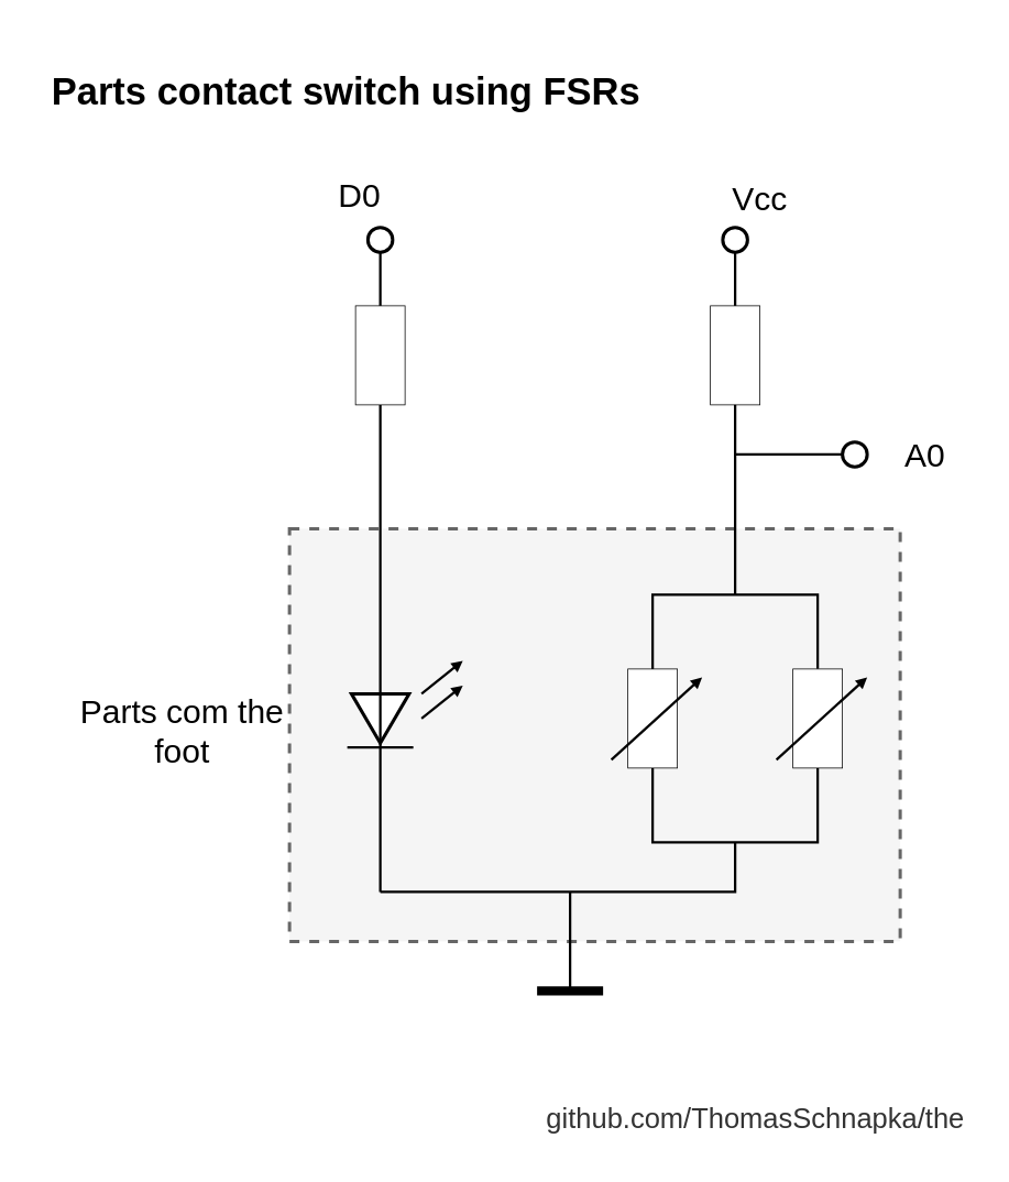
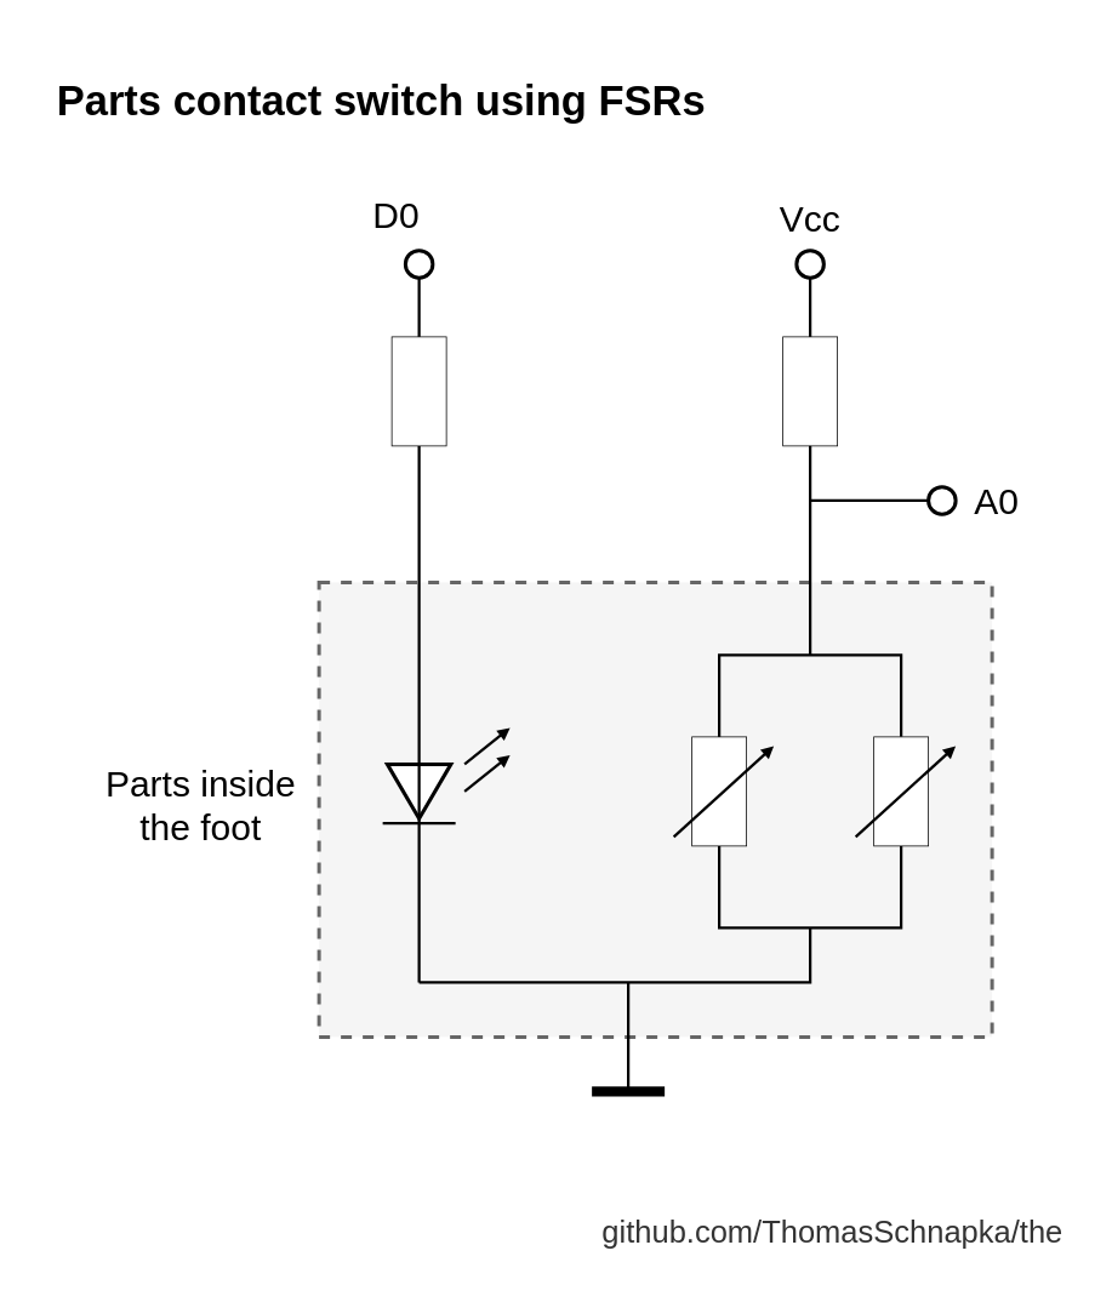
- <mxCell id="28" value="&lt;font style=&quot;font-size: 40px&quot;&gt;Vcc&lt;/font&gt;" style="text;html=1;strokeColor=none;fillColor=none;align=center;verticalAlign=middle;whiteSpace=wrap;rounded=0;dashed=1;" vertex="1" parent="1"><mxGeometry x="895" y="230" width="50" height="20" as="geometry" /></mxCell>
+ <mxCell id="28" value="&lt;font style=&quot;font-size: 40px&quot;&gt;Vcc&lt;/font&gt;" style="text;html=1;strokeColor=none;fillColor=none;align=center;verticalAlign=middle;whiteSpace=wrap;rounded=0;dashed=1;" vertex="1" parent="1"><mxGeometry x="865" y="230" width="50" height="20" as="geometry" /></mxCell>
- <mxCell id="29" value="&lt;font style=&quot;font-size: 40px&quot;&gt;A0&lt;/font&gt;" style="text;html=1;strokeColor=none;fillColor=none;align=center;verticalAlign=middle;whiteSpace=wrap;rounded=0;dashed=1;" vertex="1" parent="1"><mxGeometry x="1095" y="540" width="50" height="20" as="geometry" /></mxCell>
+ <mxCell id="29" value="&lt;font style=&quot;font-size: 40px&quot;&gt;A0&lt;/font&gt;" style="text;html=1;strokeColor=none;fillColor=none;align=center;verticalAlign=middle;whiteSpace=wrap;rounded=0;dashed=1;" vertex="1" parent="1"><mxGeometry x="1070" y="540" width="50" height="20" as="geometry" /></mxCell>
- <mxCell id="30" value="&lt;font style=&quot;font-size: 40px&quot;&gt;Parts com the foot&lt;/font&gt;" style="text;html=1;strokeColor=none;fillColor=none;align=center;verticalAlign=middle;whiteSpace=wrap;rounded=0;dashed=1;" vertex="1" parent="1"><mxGeometry x="90" y="770" width="260" height="230" as="geometry" /></mxCell>
+ <mxCell id="30" value="&lt;font style=&quot;font-size: 40px&quot;&gt;Parts inside the foot&lt;/font&gt;" style="text;html=1;strokeColor=none;fillColor=none;align=center;verticalAlign=middle;whiteSpace=wrap;rounded=0;dashed=1;" vertex="1" parent="1"><mxGeometry x="90" y="770" width="260" height="230" as="geometry" /></mxCell>
